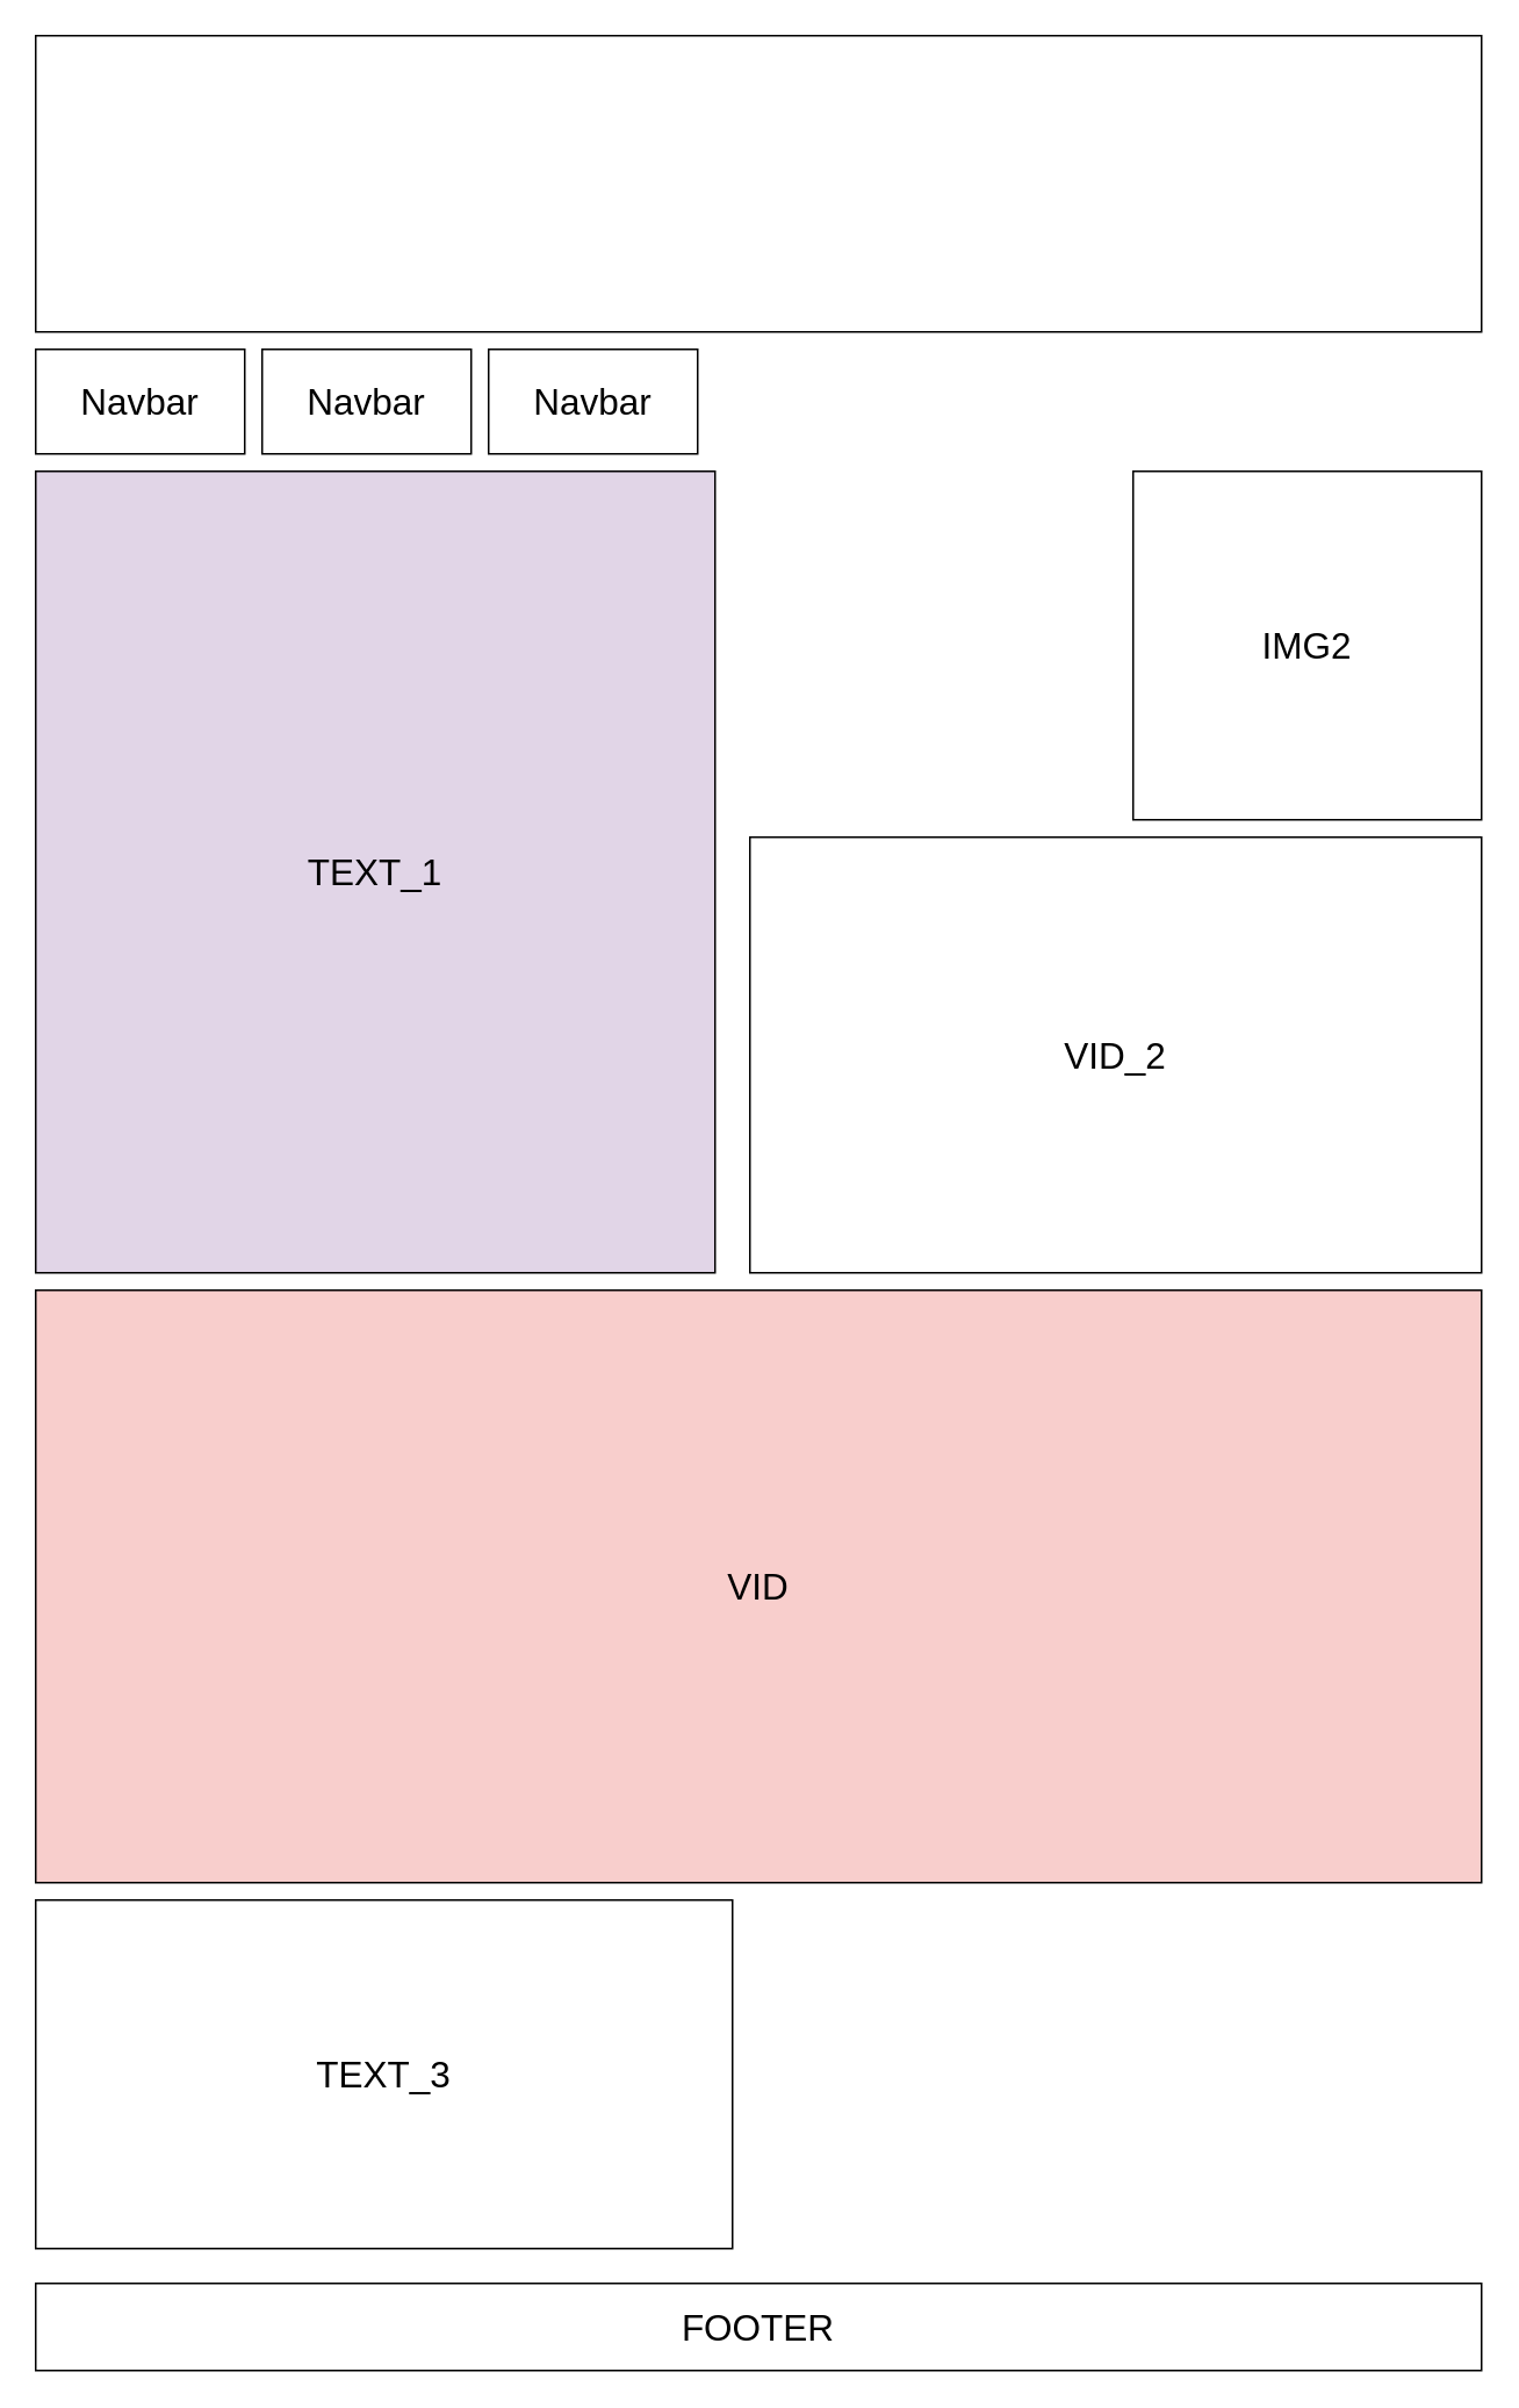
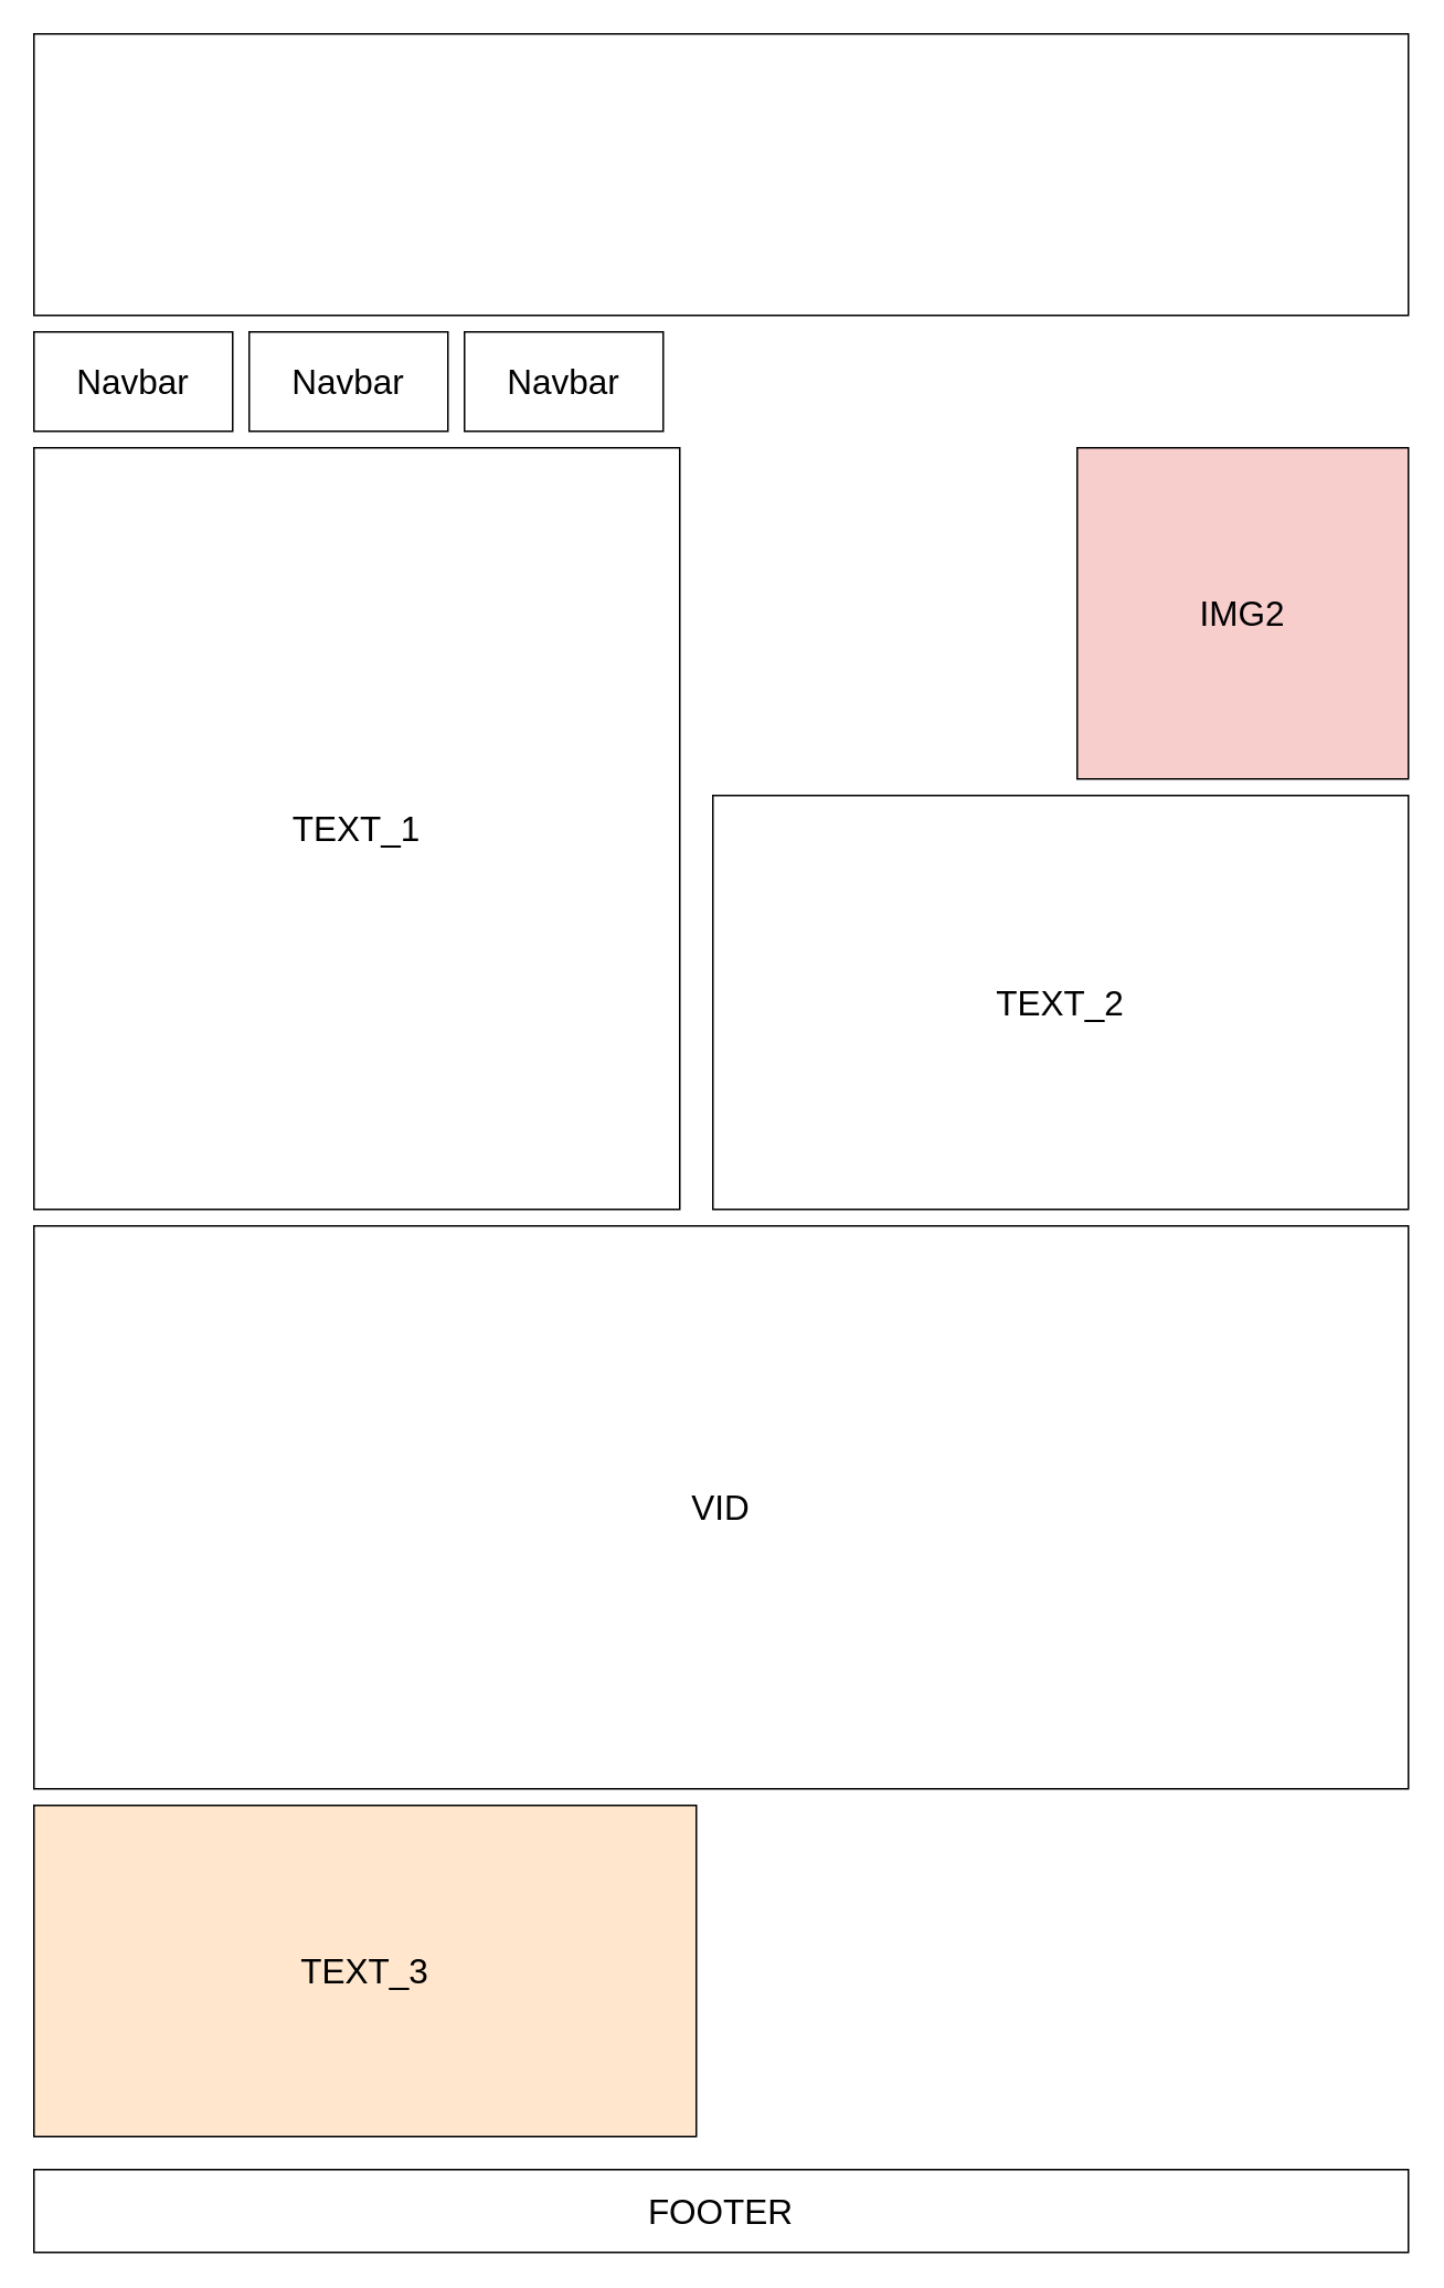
- <mxCell id="7" value="IMG2" style="rounded=0;whiteSpace=wrap;html=1;fontSize=21;" vertex="1" parent="1"><mxGeometry x="650" y="270" width="200" height="200" as="geometry" /></mxCell>
+ <mxCell id="7" value="IMG2" style="rounded=0;whiteSpace=wrap;html=1;fontSize=21;fillColor=#f8cecc;" vertex="1" parent="1"><mxGeometry x="650" y="270" width="200" height="200" as="geometry" /></mxCell>
- <mxCell id="6" value="TEXT_1" style="rounded=0;whiteSpace=wrap;html=1;fontSize=21;fillColor=#e1d5e7;" vertex="1" parent="1"><mxGeometry x="20" y="270" width="390" height="460" as="geometry" /></mxCell>
+ <mxCell id="6" value="TEXT_1" style="rounded=0;whiteSpace=wrap;html=1;fontSize=21;" vertex="1" parent="1"><mxGeometry x="20" y="270" width="390" height="460" as="geometry" /></mxCell>
- <mxCell id="8" value="VID_2" style="rounded=0;whiteSpace=wrap;html=1;fontSize=21;" vertex="1" parent="1"><mxGeometry x="430" y="480" width="420" height="250" as="geometry" /></mxCell>
+ <mxCell id="8" value="TEXT_2" style="rounded=0;whiteSpace=wrap;html=1;fontSize=21;" vertex="1" parent="1"><mxGeometry x="430" y="480" width="420" height="250" as="geometry" /></mxCell>
- <mxCell id="9" value="VID" style="rounded=0;whiteSpace=wrap;html=1;fontSize=21;fillColor=#f8cecc;" vertex="1" parent="1"><mxGeometry x="20" y="740" width="830" height="340" as="geometry" /></mxCell>
+ <mxCell id="9" value="VID" style="rounded=0;whiteSpace=wrap;html=1;fontSize=21;" vertex="1" parent="1"><mxGeometry x="20" y="740" width="830" height="340" as="geometry" /></mxCell>
- <mxCell id="10" value="TEXT_3" style="rounded=0;whiteSpace=wrap;html=1;fontSize=21;" vertex="1" parent="1"><mxGeometry x="20" y="1090" width="400" height="200" as="geometry" /></mxCell>
+ <mxCell id="10" value="TEXT_3" style="rounded=0;whiteSpace=wrap;html=1;fontSize=21;fillColor=#ffe6cc;" vertex="1" parent="1"><mxGeometry x="20" y="1090" width="400" height="200" as="geometry" /></mxCell>
